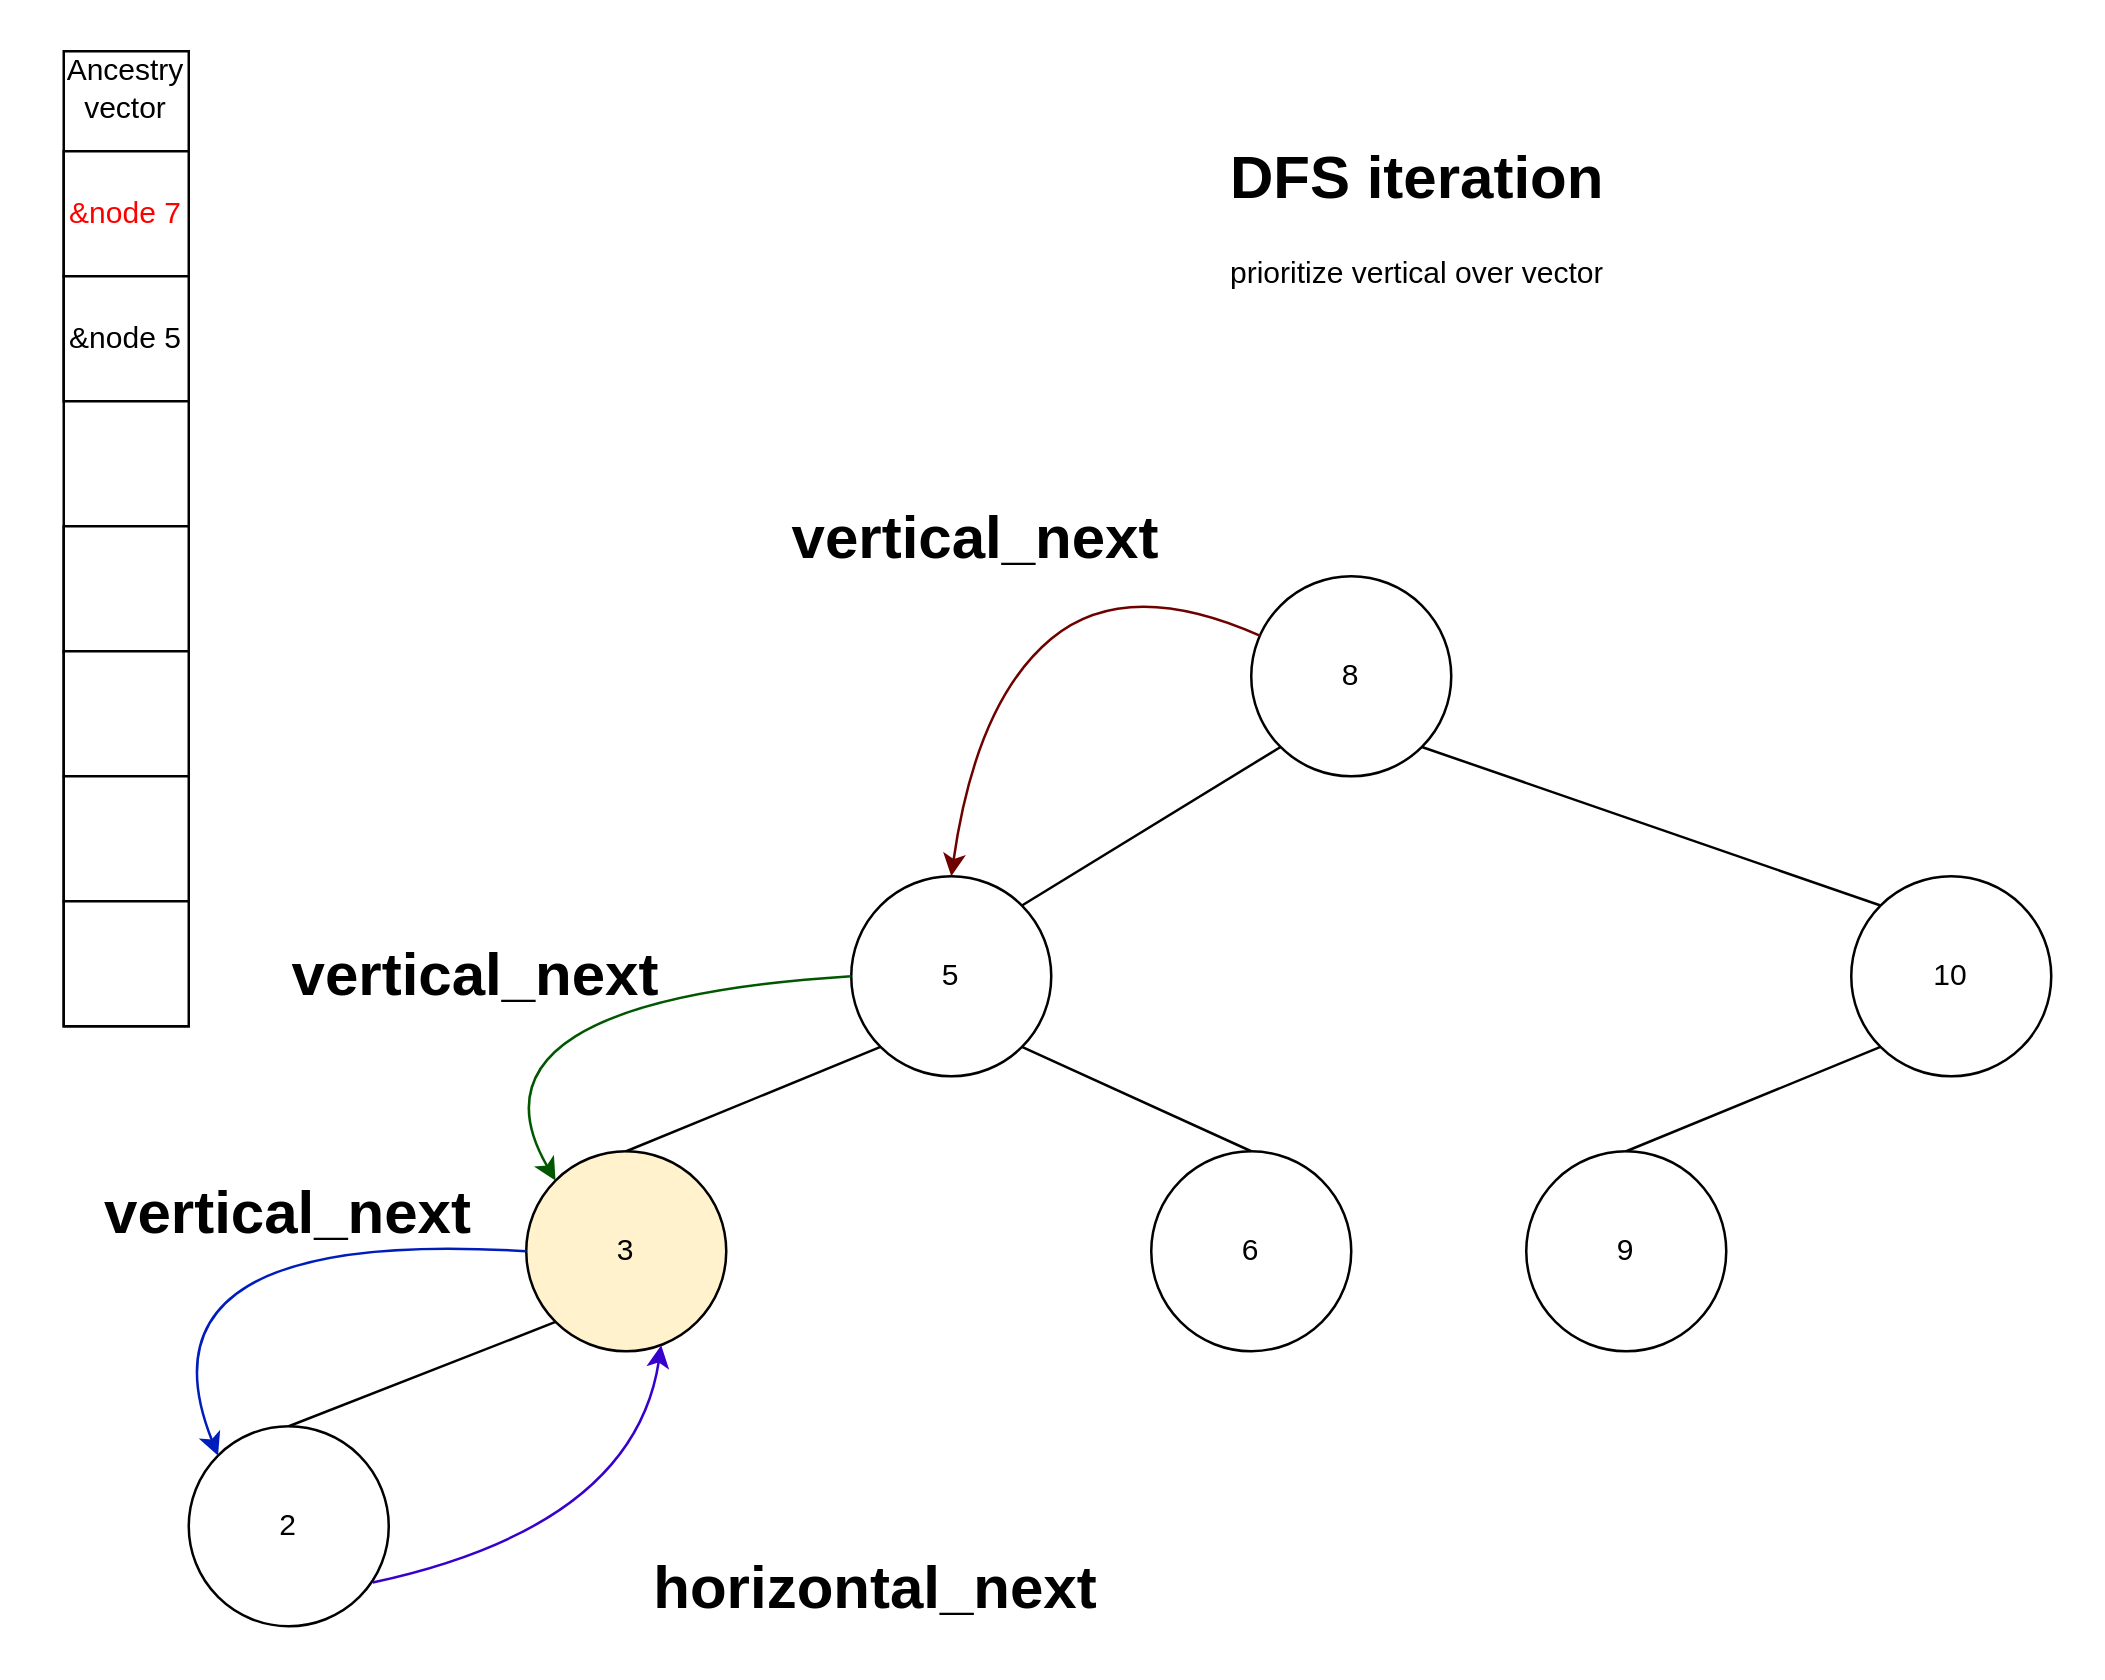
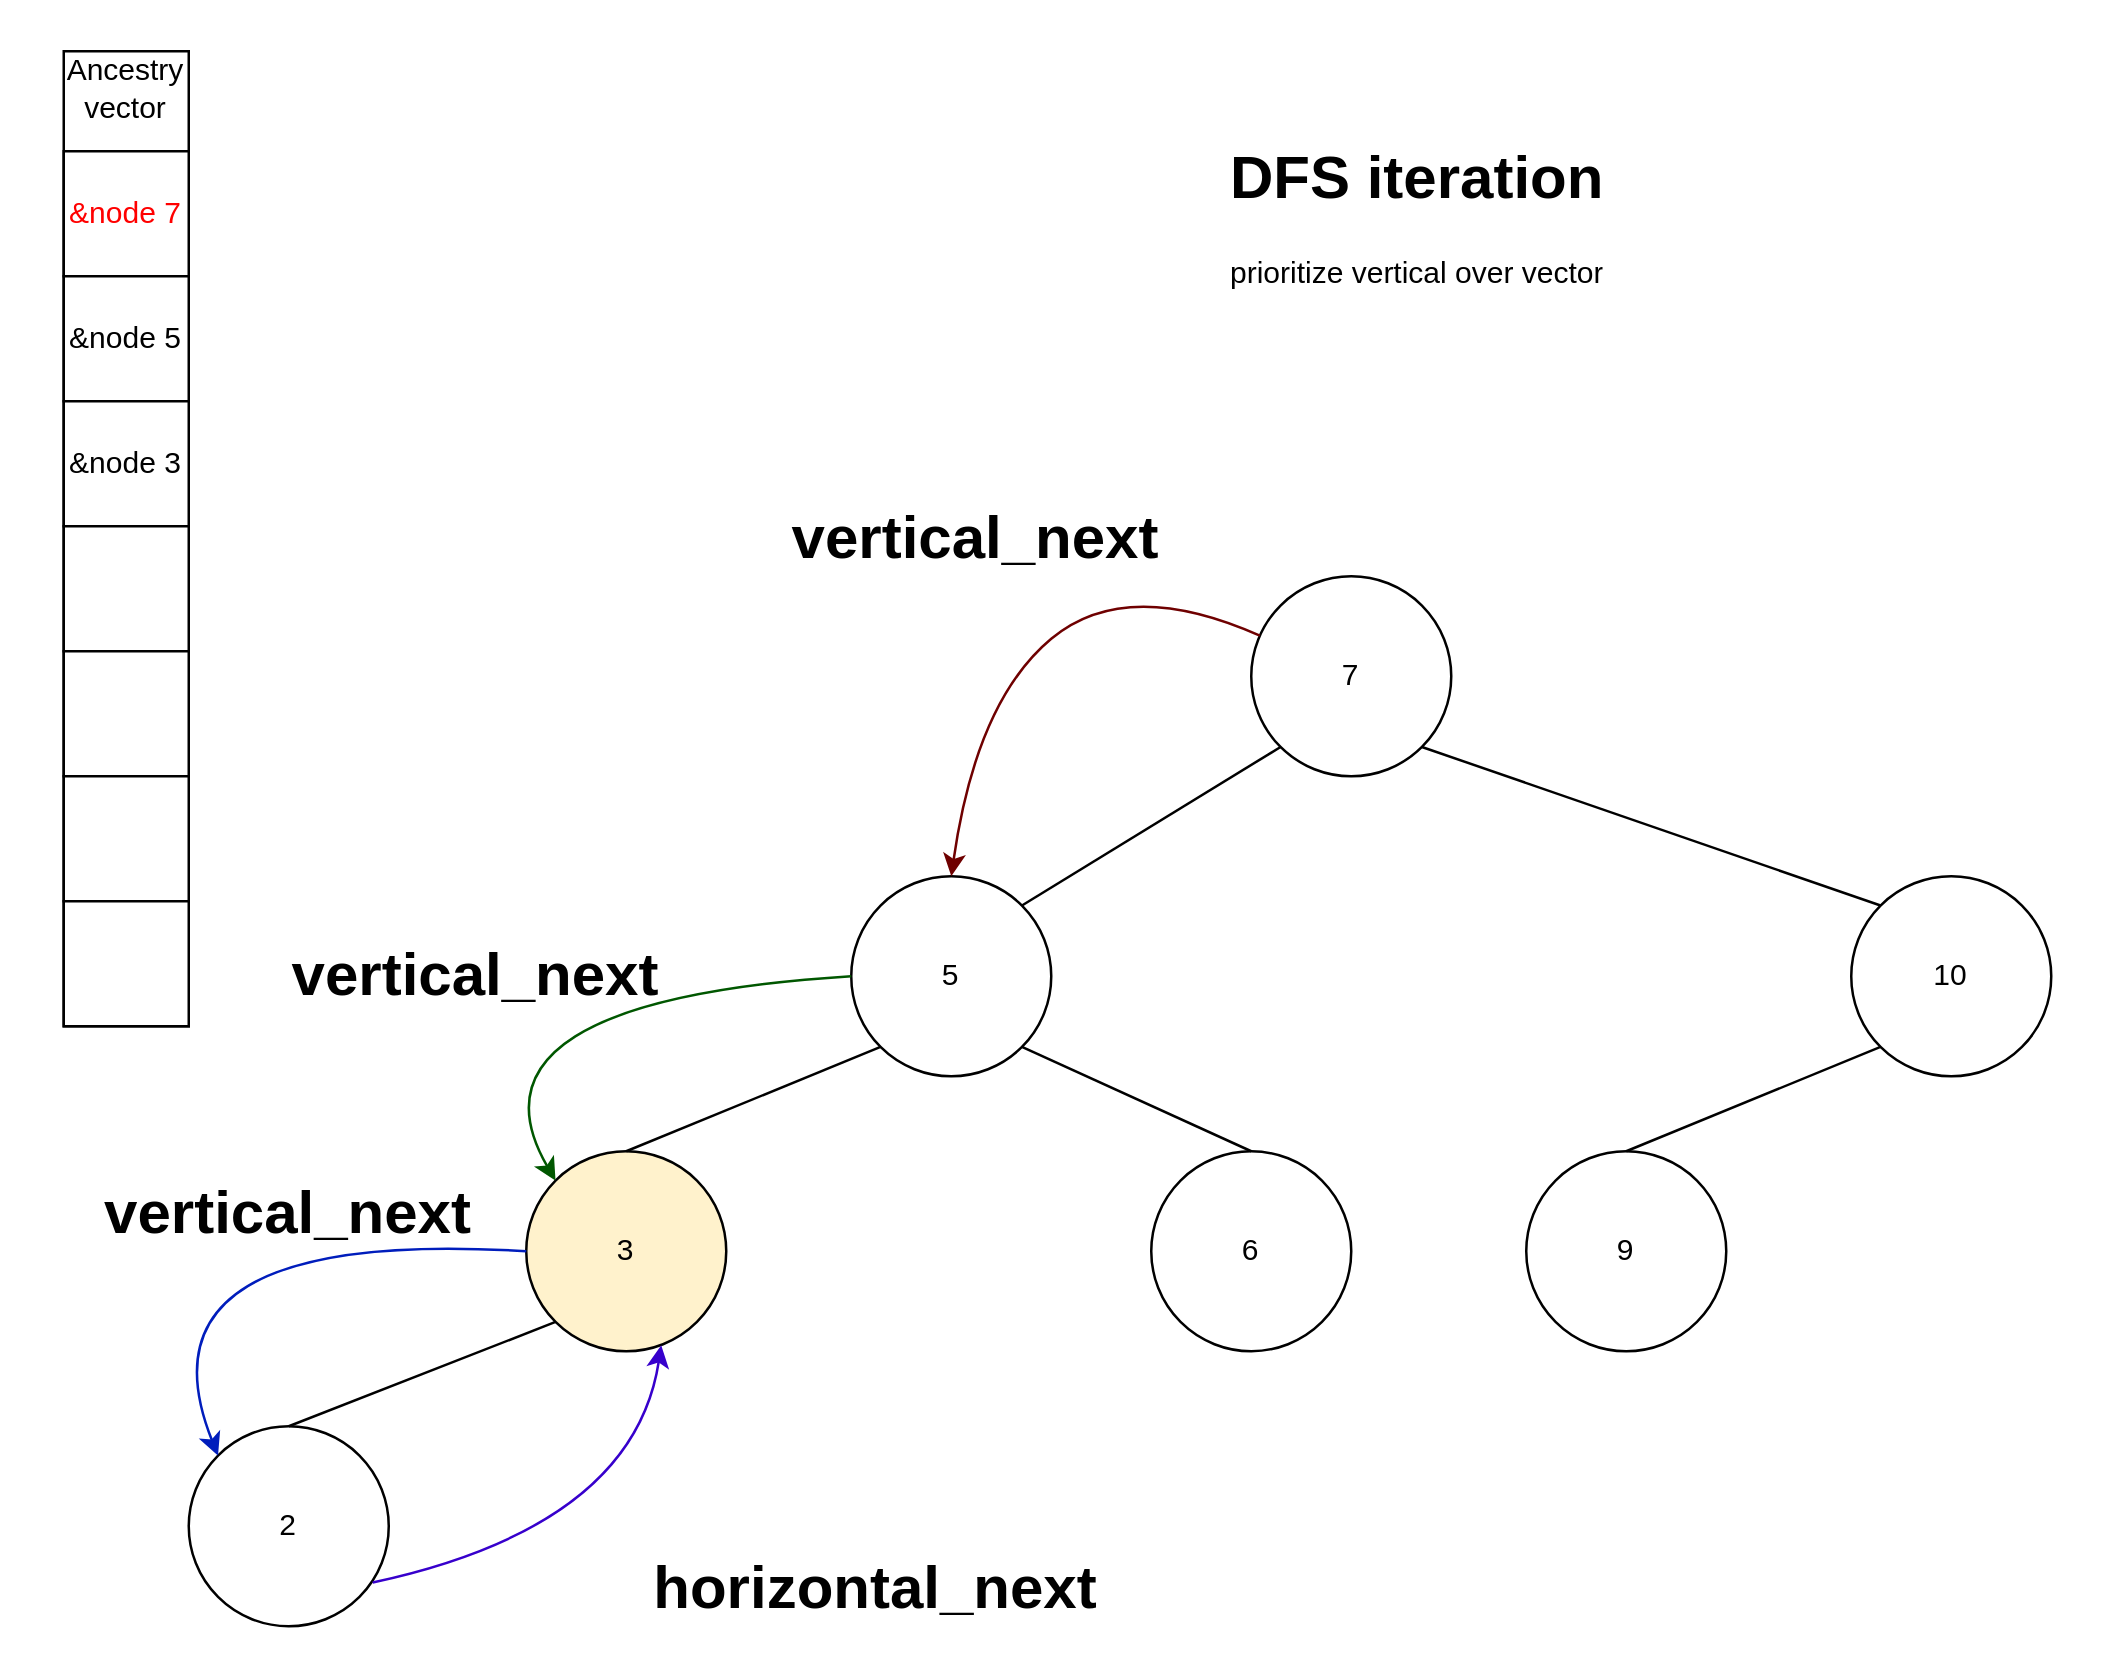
+ <mxCell id="17" value="&amp;amp;node 3" style="whiteSpace=wrap;html=1;aspect=fixed;" vertex="1" parent="1"><mxGeometry x="25" y="160" width="50" height="50" as="geometry" /></mxCell>
- <mxCell id="2" value="8" style="ellipse;whiteSpace=wrap;html=1;aspect=fixed;" vertex="1" parent="1"><mxGeometry x="500" y="230" width="80" height="80" as="geometry" /></mxCell>
+ <mxCell id="2" value="7" style="ellipse;whiteSpace=wrap;html=1;aspect=fixed;" vertex="1" parent="1"><mxGeometry x="500" y="230" width="80" height="80" as="geometry" /></mxCell>
